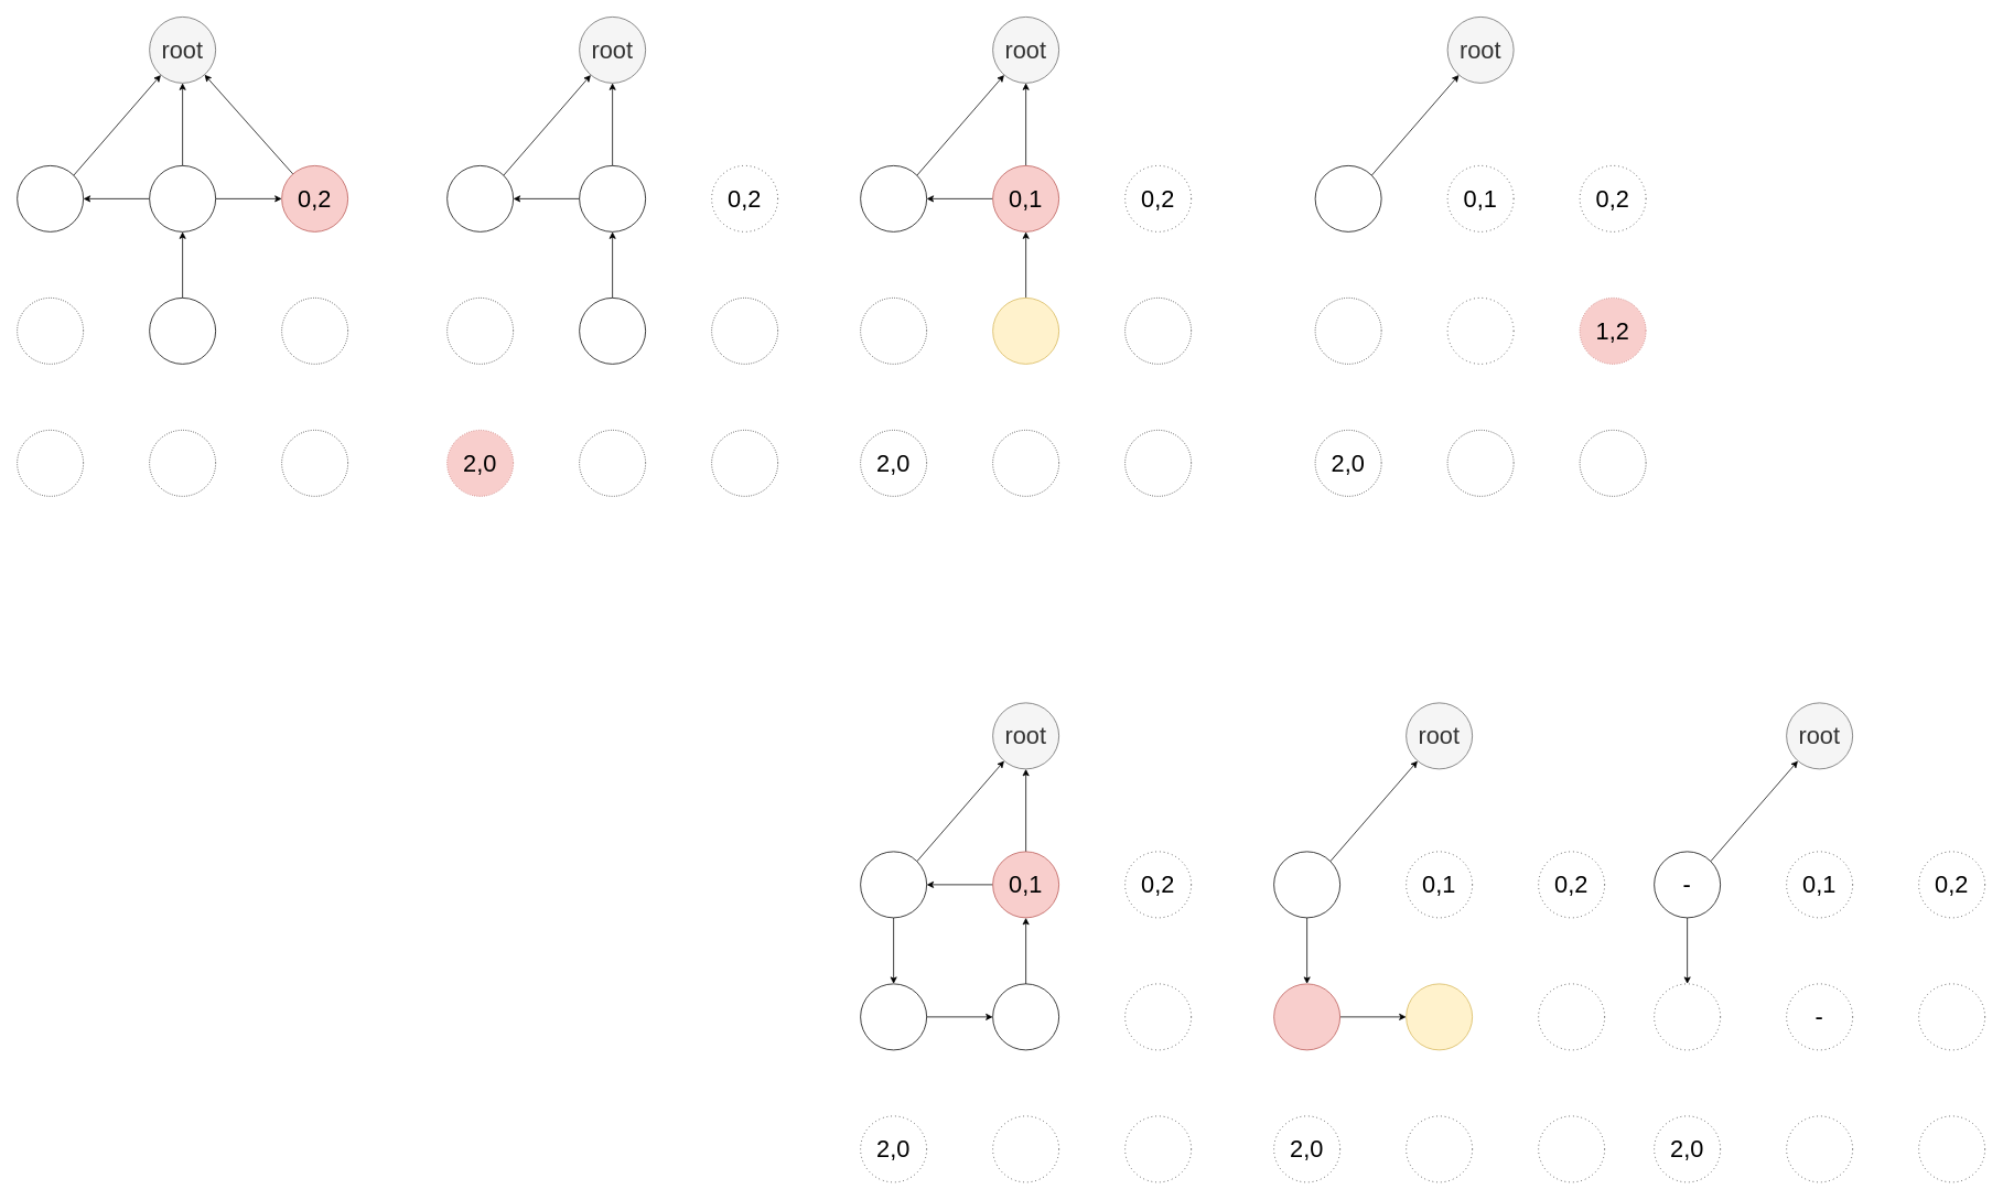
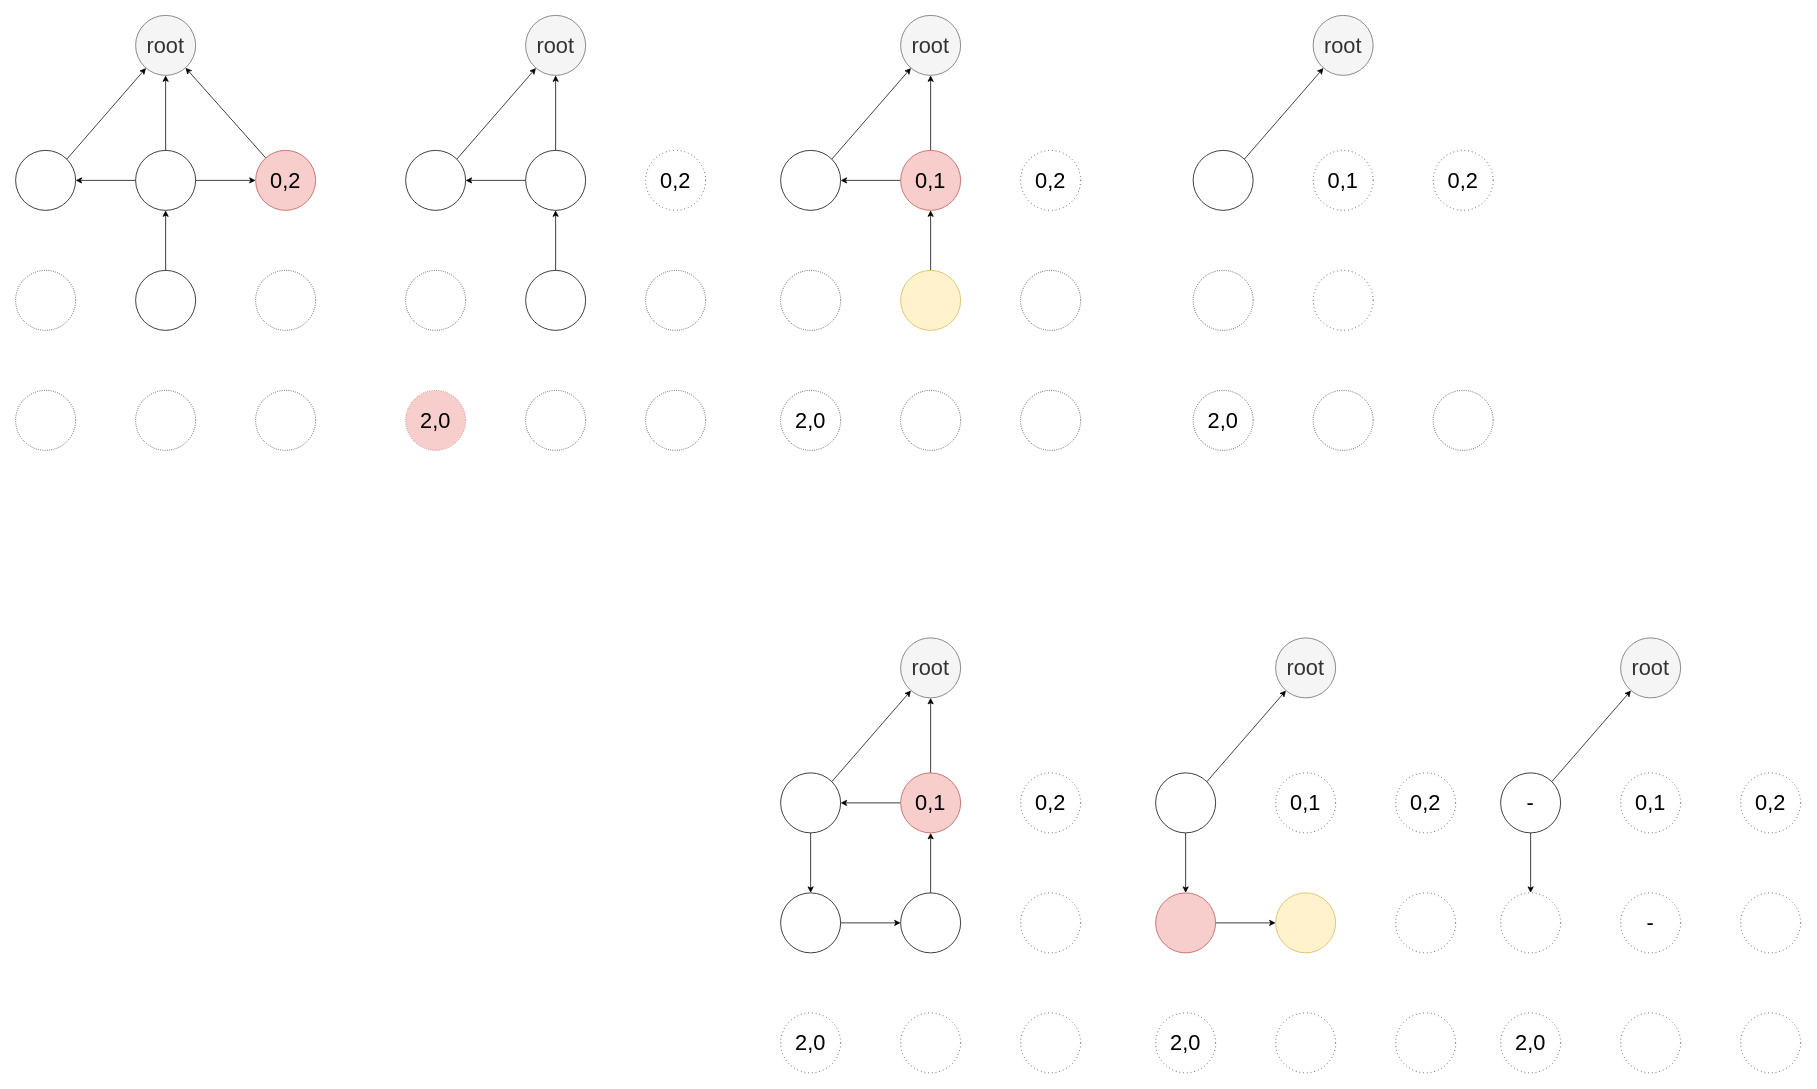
- <mxCell id="53" value="1,2" style="ellipse;whiteSpace=wrap;html=1;aspect=fixed;dashed=1;dashPattern=1 2;fontSize=29;fillColor=#f8cecc;strokeColor=#b85450;" vertex="1" parent="1"><mxGeometry x="1910" y="360" width="80" height="80" as="geometry" /></mxCell>
